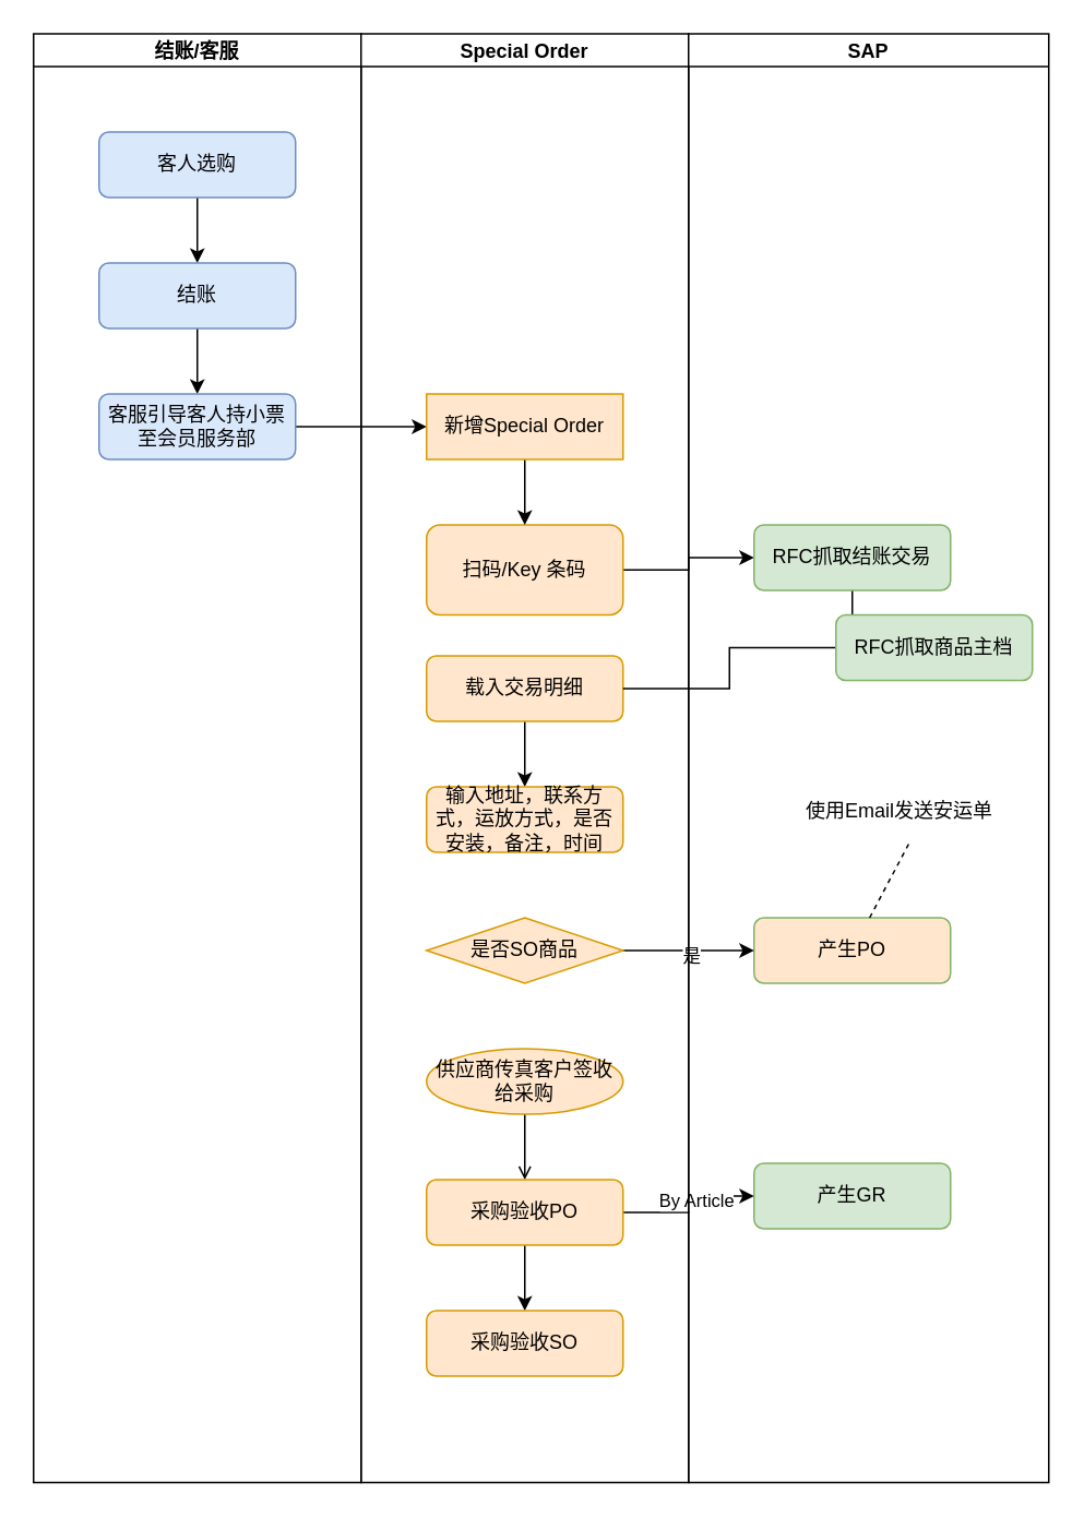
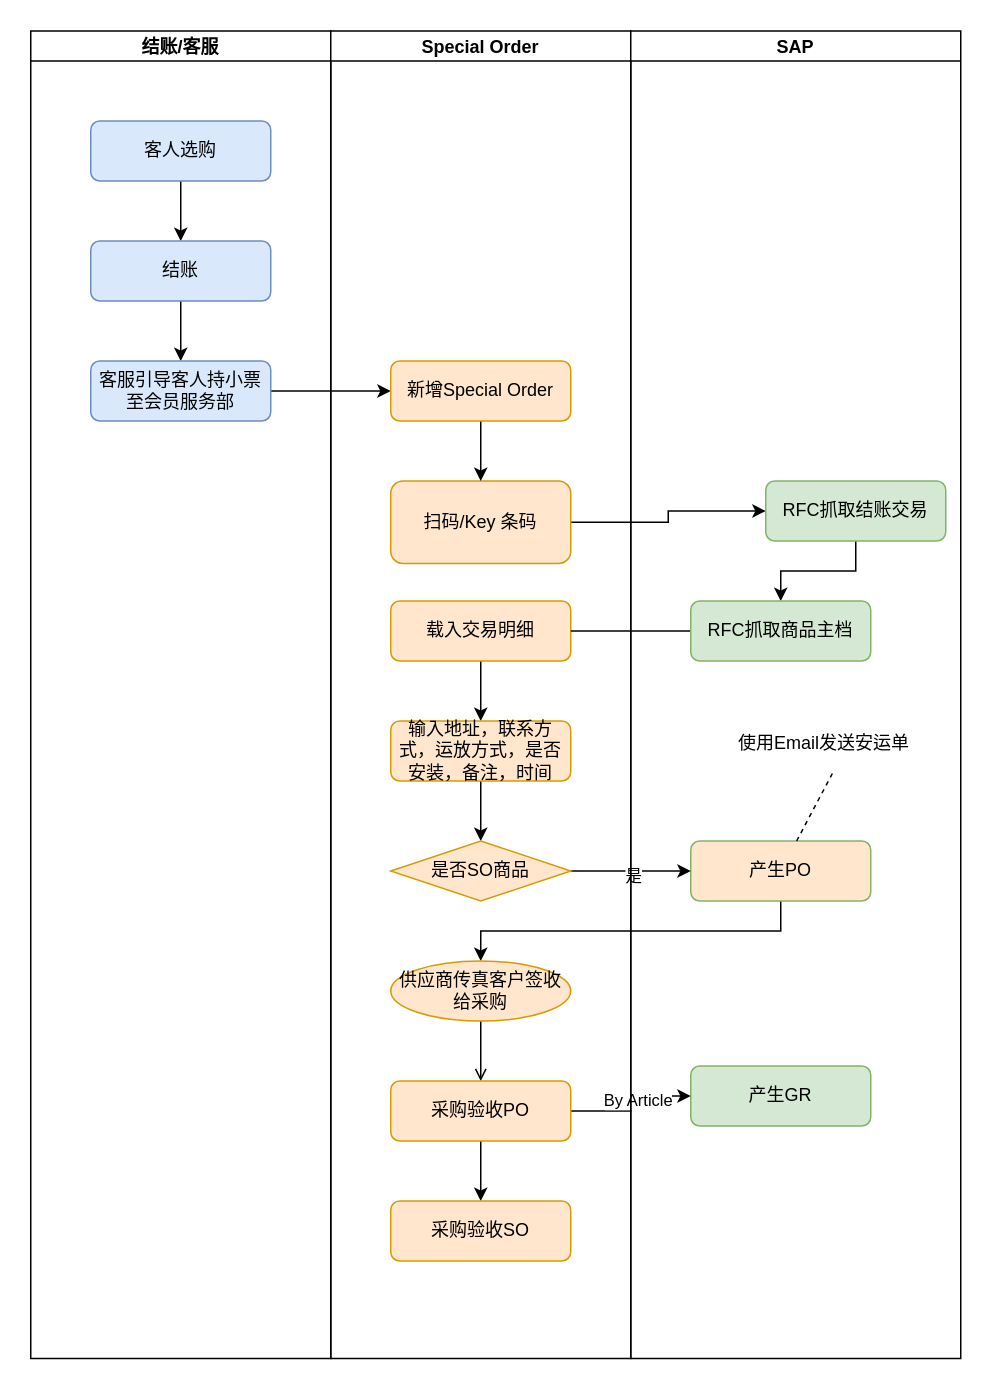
- <mxCell id="11" value="新增Special Order" style="whiteSpace=wrap;html=1;fontSize=12;glass=0;strokeWidth=1;shadow=0;fillColor=#ffe6cc;strokeColor=#d79b00;rounded=0;" parent="1" vertex="1"><mxGeometry x="260" y="240" width="120" height="40" as="geometry" /></mxCell>
+ <mxCell id="11" value="新增Special Order" style="rounded=1;whiteSpace=wrap;html=1;fontSize=12;glass=0;strokeWidth=1;shadow=0;fillColor=#ffe6cc;strokeColor=#d79b00;" parent="1" vertex="1"><mxGeometry x="260" y="240" width="120" height="40" as="geometry" /></mxCell>
- <mxCell id="13" value="RFC抓取结账交易" style="rounded=1;whiteSpace=wrap;html=1;fontSize=12;glass=0;strokeWidth=1;shadow=0;fillColor=#d5e8d4;strokeColor=#82b366;" parent="1" vertex="1"><mxGeometry x="460" y="320" width="120" height="40" as="geometry" /></mxCell>
+ <mxCell id="13" value="RFC抓取结账交易" style="rounded=1;whiteSpace=wrap;html=1;fontSize=12;glass=0;strokeWidth=1;shadow=0;fillColor=#d5e8d4;strokeColor=#82b366;" parent="1" vertex="1"><mxGeometry x="510" y="320" width="120" height="40" as="geometry" /></mxCell>
- <mxCell id="29" value="RFC抓取商品主档" style="rounded=1;whiteSpace=wrap;html=1;fontSize=12;glass=0;strokeWidth=1;shadow=0;fillColor=#d5e8d4;strokeColor=#82b366;" parent="1" vertex="1"><mxGeometry x="510" y="375" width="120" height="40" as="geometry" /></mxCell>
+ <mxCell id="29" value="RFC抓取商品主档" style="rounded=1;whiteSpace=wrap;html=1;fontSize=12;glass=0;strokeWidth=1;shadow=0;fillColor=#d5e8d4;strokeColor=#82b366;" parent="1" vertex="1"><mxGeometry x="460" y="400" width="120" height="40" as="geometry" /></mxCell>
+ <mxCell id="16" value="" style="edgeStyle=orthogonalEdgeStyle;rounded=0;orthogonalLoop=1;jettySize=auto;html=1;exitX=0.5;exitY=1;exitDx=0;exitDy=0;" parent="1" source="17" target="32" edge="1"><mxGeometry relative="1" as="geometry" /></mxCell>
+ <mxCell id="18" value="" style="edgeStyle=orthogonalEdgeStyle;rounded=0;orthogonalLoop=1;jettySize=auto;html=1;exitX=0.5;exitY=1;exitDx=0;exitDy=0;" parent="1" source="19" target="22" edge="1"><mxGeometry relative="1" as="geometry"><mxPoint x="320" y="640" as="targetPoint" /></mxGeometry></mxCell>
